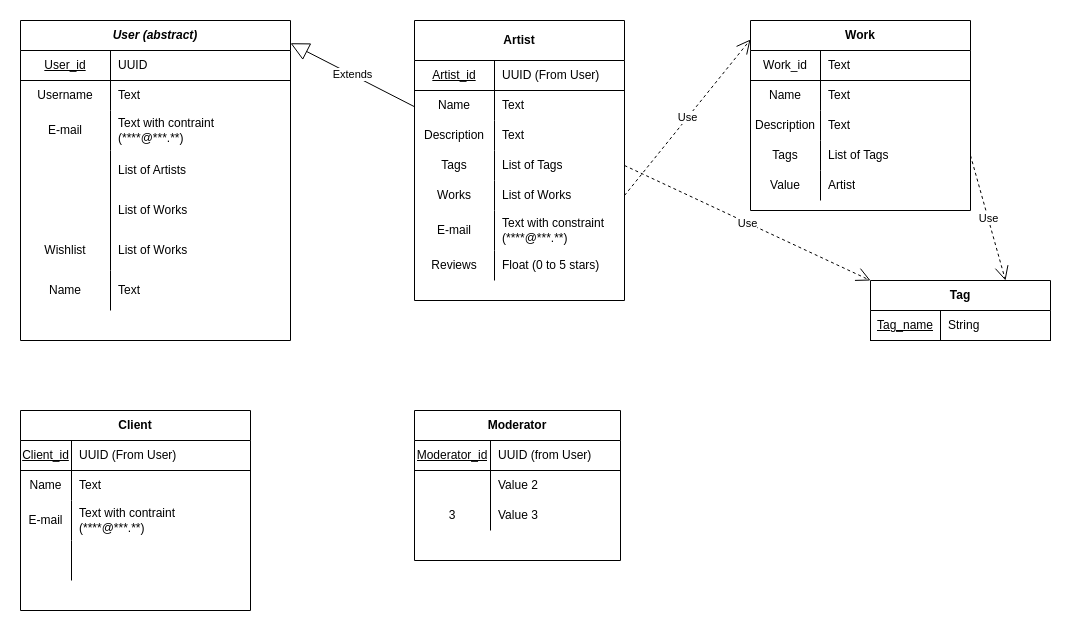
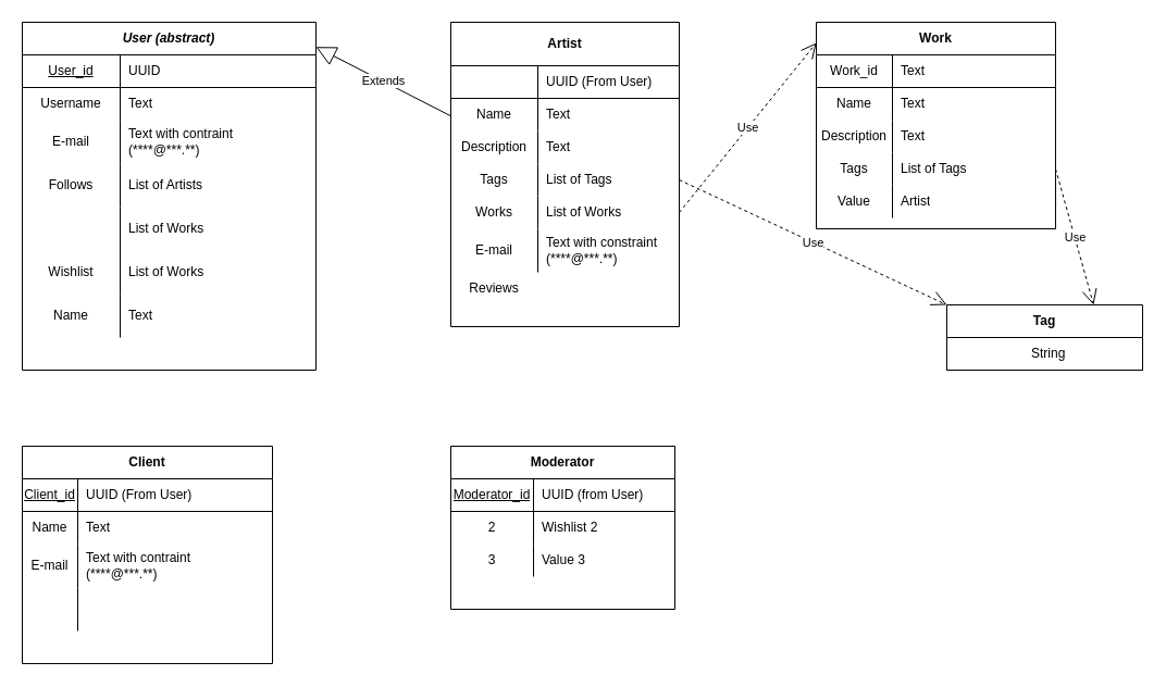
- <mxCell id="4" value="&lt;u&gt;Artist_id&lt;/u&gt;" style="shape=partialRectangle;html=1;whiteSpace=wrap;connectable=0;fillColor=none;top=0;left=0;bottom=0;right=0;overflow=hidden;" parent="3" vertex="1"><mxGeometry width="80" height="30" as="geometry" /></mxCell>
+ <mxCell id="68" value="Follows" style="shape=partialRectangle;html=1;whiteSpace=wrap;connectable=0;fillColor=none;top=0;left=0;bottom=0;right=0;overflow=hidden;" vertex="1" parent="67"><mxGeometry width="90" height="40" as="geometry" /></mxCell>
- <mxCell id="23" value="Float (0 to 5 stars)" style="shape=partialRectangle;html=1;whiteSpace=wrap;connectable=0;fillColor=none;top=0;left=0;bottom=0;right=0;align=left;spacingLeft=6;overflow=hidden;" parent="21" vertex="1"><mxGeometry x="80" width="130" height="30" as="geometry" /></mxCell>
- <mxCell id="42" value="&lt;u&gt;Tag_name&lt;/u&gt;" style="shape=partialRectangle;html=1;whiteSpace=wrap;connectable=0;fillColor=none;top=0;left=0;bottom=0;right=0;overflow=hidden;" vertex="1" parent="41"><mxGeometry width="70" height="30" as="geometry" /></mxCell>
+ <mxCell id="87" value="2" style="shape=partialRectangle;html=1;whiteSpace=wrap;connectable=0;fillColor=none;top=0;left=0;bottom=0;right=0;overflow=hidden;" vertex="1" parent="86"><mxGeometry width="76" height="30" as="geometry" /></mxCell>
- <mxCell id="88" value="Value 2" style="shape=partialRectangle;html=1;whiteSpace=wrap;connectable=0;fillColor=none;top=0;left=0;bottom=0;right=0;align=left;spacingLeft=6;overflow=hidden;" vertex="1" parent="86"><mxGeometry x="76" width="130" height="30" as="geometry" /></mxCell>
+ <mxCell id="88" value="Wishlist 2" style="shape=partialRectangle;html=1;whiteSpace=wrap;connectable=0;fillColor=none;top=0;left=0;bottom=0;right=0;align=left;spacingLeft=6;overflow=hidden;" vertex="1" parent="86"><mxGeometry x="76" width="130" height="30" as="geometry" /></mxCell>
